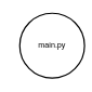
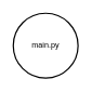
- <mxCell id="2" value="main.py" style="strokeWidth=2;html=1;shape=mxgraph.flowchart.start_2;whiteSpace=wrap;" vertex="1" parent="1"><mxGeometry x="30" y="20" width="100" height="100" as="geometry" /></mxCell>
+ <mxCell id="2" value="main.py" style="strokeWidth=2;html=1;shape=mxgraph.flowchart.start_2;whiteSpace=wrap;" vertex="1" parent="1"><mxGeometry x="20" y="20" width="100" height="100" as="geometry" /></mxCell>
